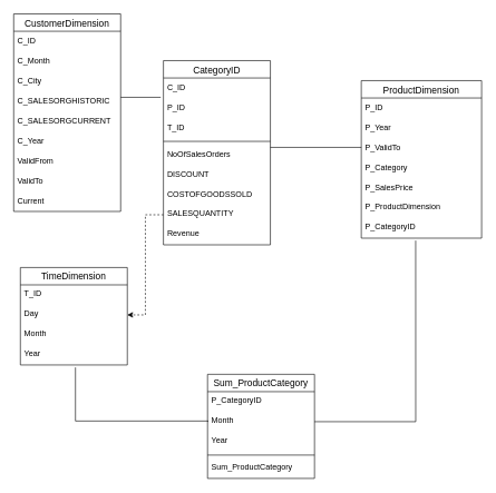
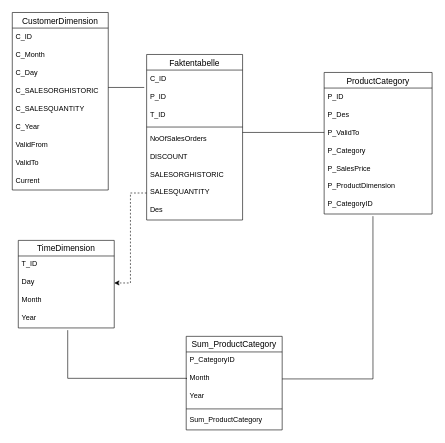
- <mxCell id="2" value="CategoryID" style="swimlane;fontStyle=0;childLayout=stackLayout;horizontal=1;startSize=26;horizontalStack=0;resizeParent=1;resizeParentMax=0;resizeLast=0;collapsible=1;marginBottom=0;align=center;fontSize=14;" parent="1" vertex="1"><mxGeometry x="244" y="90" width="160" height="276" as="geometry" /></mxCell>
+ <mxCell id="2" value="Faktentabelle" style="swimlane;fontStyle=0;childLayout=stackLayout;horizontal=1;startSize=26;horizontalStack=0;resizeParent=1;resizeParentMax=0;resizeLast=0;collapsible=1;marginBottom=0;align=center;fontSize=14;" parent="1" vertex="1"><mxGeometry x="244" y="90" width="160" height="276" as="geometry" /></mxCell>
- <mxCell id="20" value="C_City" style="text;strokeColor=none;fillColor=none;spacingLeft=4;spacingRight=4;overflow=hidden;rotatable=0;points=[[0,0.5],[1,0.5]];portConstraint=eastwest;fontSize=12;" parent="17" vertex="1"><mxGeometry y="86" width="160" height="30" as="geometry" /></mxCell>
+ <mxCell id="20" value="C_Day" style="text;strokeColor=none;fillColor=none;spacingLeft=4;spacingRight=4;overflow=hidden;rotatable=0;points=[[0,0.5],[1,0.5]];portConstraint=eastwest;fontSize=12;" parent="17" vertex="1"><mxGeometry y="86" width="160" height="30" as="geometry" /></mxCell>
- <mxCell id="27" value="ProductDimension" style="swimlane;fontStyle=0;childLayout=stackLayout;horizontal=1;startSize=26;horizontalStack=0;resizeParent=1;resizeParentMax=0;resizeLast=0;collapsible=1;marginBottom=0;align=center;fontSize=14;" parent="1" vertex="1"><mxGeometry x="540" y="120" width="180" height="236" as="geometry" /></mxCell>
+ <mxCell id="27" value="ProductCategory" style="swimlane;fontStyle=0;childLayout=stackLayout;horizontal=1;startSize=26;horizontalStack=0;resizeParent=1;resizeParentMax=0;resizeLast=0;collapsible=1;marginBottom=0;align=center;fontSize=14;" parent="1" vertex="1"><mxGeometry x="540" y="120" width="180" height="236" as="geometry" /></mxCell>
- <mxCell id="22" value="C_SALESORGCURRENT" style="text;strokeColor=none;fillColor=none;spacingLeft=4;spacingRight=4;overflow=hidden;rotatable=0;points=[[0,0.5],[1,0.5]];portConstraint=eastwest;fontSize=12;" vertex="1" parent="17"><mxGeometry y="146" width="160" height="30" as="geometry" /></mxCell>
+ <mxCell id="22" value="C_SALESQUANTITY" style="text;strokeColor=none;fillColor=none;spacingLeft=4;spacingRight=4;overflow=hidden;rotatable=0;points=[[0,0.5],[1,0.5]];portConstraint=eastwest;fontSize=12;" vertex="1" parent="17"><mxGeometry y="146" width="160" height="30" as="geometry" /></mxCell>
- <mxCell id="29" value="P_Year" style="text;strokeColor=none;fillColor=none;spacingLeft=4;spacingRight=4;overflow=hidden;rotatable=0;points=[[0,0.5],[1,0.5]];portConstraint=eastwest;fontSize=12;" parent="27" vertex="1"><mxGeometry y="56" width="180" height="30" as="geometry" /></mxCell>
+ <mxCell id="29" value="P_Des" style="text;strokeColor=none;fillColor=none;spacingLeft=4;spacingRight=4;overflow=hidden;rotatable=0;points=[[0,0.5],[1,0.5]];portConstraint=eastwest;fontSize=12;" parent="27" vertex="1"><mxGeometry y="56" width="180" height="30" as="geometry" /></mxCell>
- <mxCell id="9" value="COSTOFGOODSSOLD" style="text;strokeColor=none;fillColor=none;spacingLeft=4;spacingRight=4;overflow=hidden;rotatable=0;points=[[0,0.5],[1,0.5]];portConstraint=eastwest;fontSize=12;" parent="2" vertex="1"><mxGeometry y="186" width="160" height="30" as="geometry" /></mxCell>
+ <mxCell id="9" value="SALESORGHISTORIC" style="text;strokeColor=none;fillColor=none;spacingLeft=4;spacingRight=4;overflow=hidden;rotatable=0;points=[[0,0.5],[1,0.5]];portConstraint=eastwest;fontSize=12;" parent="2" vertex="1"><mxGeometry y="186" width="160" height="30" as="geometry" /></mxCell>
- <mxCell id="11" value="Revenue" style="text;strokeColor=none;fillColor=none;spacingLeft=4;spacingRight=4;overflow=hidden;rotatable=0;points=[[0,0.5],[1,0.5]];portConstraint=eastwest;fontSize=12;" parent="2" vertex="1"><mxGeometry y="246" width="160" height="30" as="geometry" /></mxCell>
+ <mxCell id="11" value="Des" style="text;strokeColor=none;fillColor=none;spacingLeft=4;spacingRight=4;overflow=hidden;rotatable=0;points=[[0,0.5],[1,0.5]];portConstraint=eastwest;fontSize=12;" parent="2" vertex="1"><mxGeometry y="246" width="160" height="30" as="geometry" /></mxCell>
